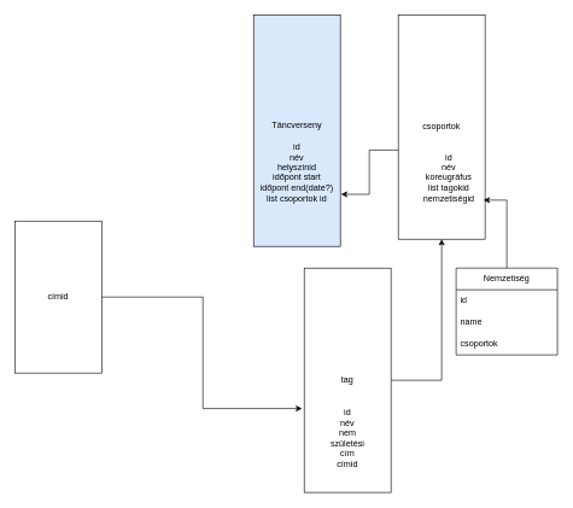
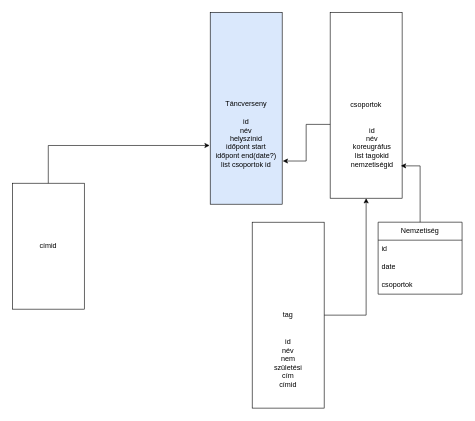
+ <mxCell id="10" style="edgeStyle=orthogonalEdgeStyle;rounded=0;orthogonalLoop=1;jettySize=auto;html=1;exitX=0.5;exitY=0;exitDx=0;exitDy=0;entryX=-0.008;entryY=0.694;entryDx=0;entryDy=0;entryPerimeter=0;" parent="1" source="9" target="2" edge="1"><mxGeometry relative="1" as="geometry" /></mxCell>
- <mxCell id="15" value="name" style="text;strokeColor=none;fillColor=none;align=left;verticalAlign=middle;spacingLeft=4;spacingRight=4;overflow=hidden;points=[[0,0.5],[1,0.5]];portConstraint=eastwest;rotatable=0;whiteSpace=wrap;html=1;" vertex="1" parent="13"><mxGeometry y="60" width="140" height="30" as="geometry" /></mxCell>
+ <mxCell id="15" value="date" style="text;strokeColor=none;fillColor=none;align=left;verticalAlign=middle;spacingLeft=4;spacingRight=4;overflow=hidden;points=[[0,0.5],[1,0.5]];portConstraint=eastwest;rotatable=0;whiteSpace=wrap;html=1;" vertex="1" parent="13"><mxGeometry y="60" width="140" height="30" as="geometry" /></mxCell>
- <mxCell id="11" style="edgeStyle=orthogonalEdgeStyle;rounded=0;orthogonalLoop=1;jettySize=auto;html=1;exitX=1;exitY=0.5;exitDx=0;exitDy=0;entryX=-0.025;entryY=0.626;entryDx=0;entryDy=0;entryPerimeter=0;" parent="1" source="9" target="8" edge="1"><mxGeometry relative="1" as="geometry" /></mxCell>
